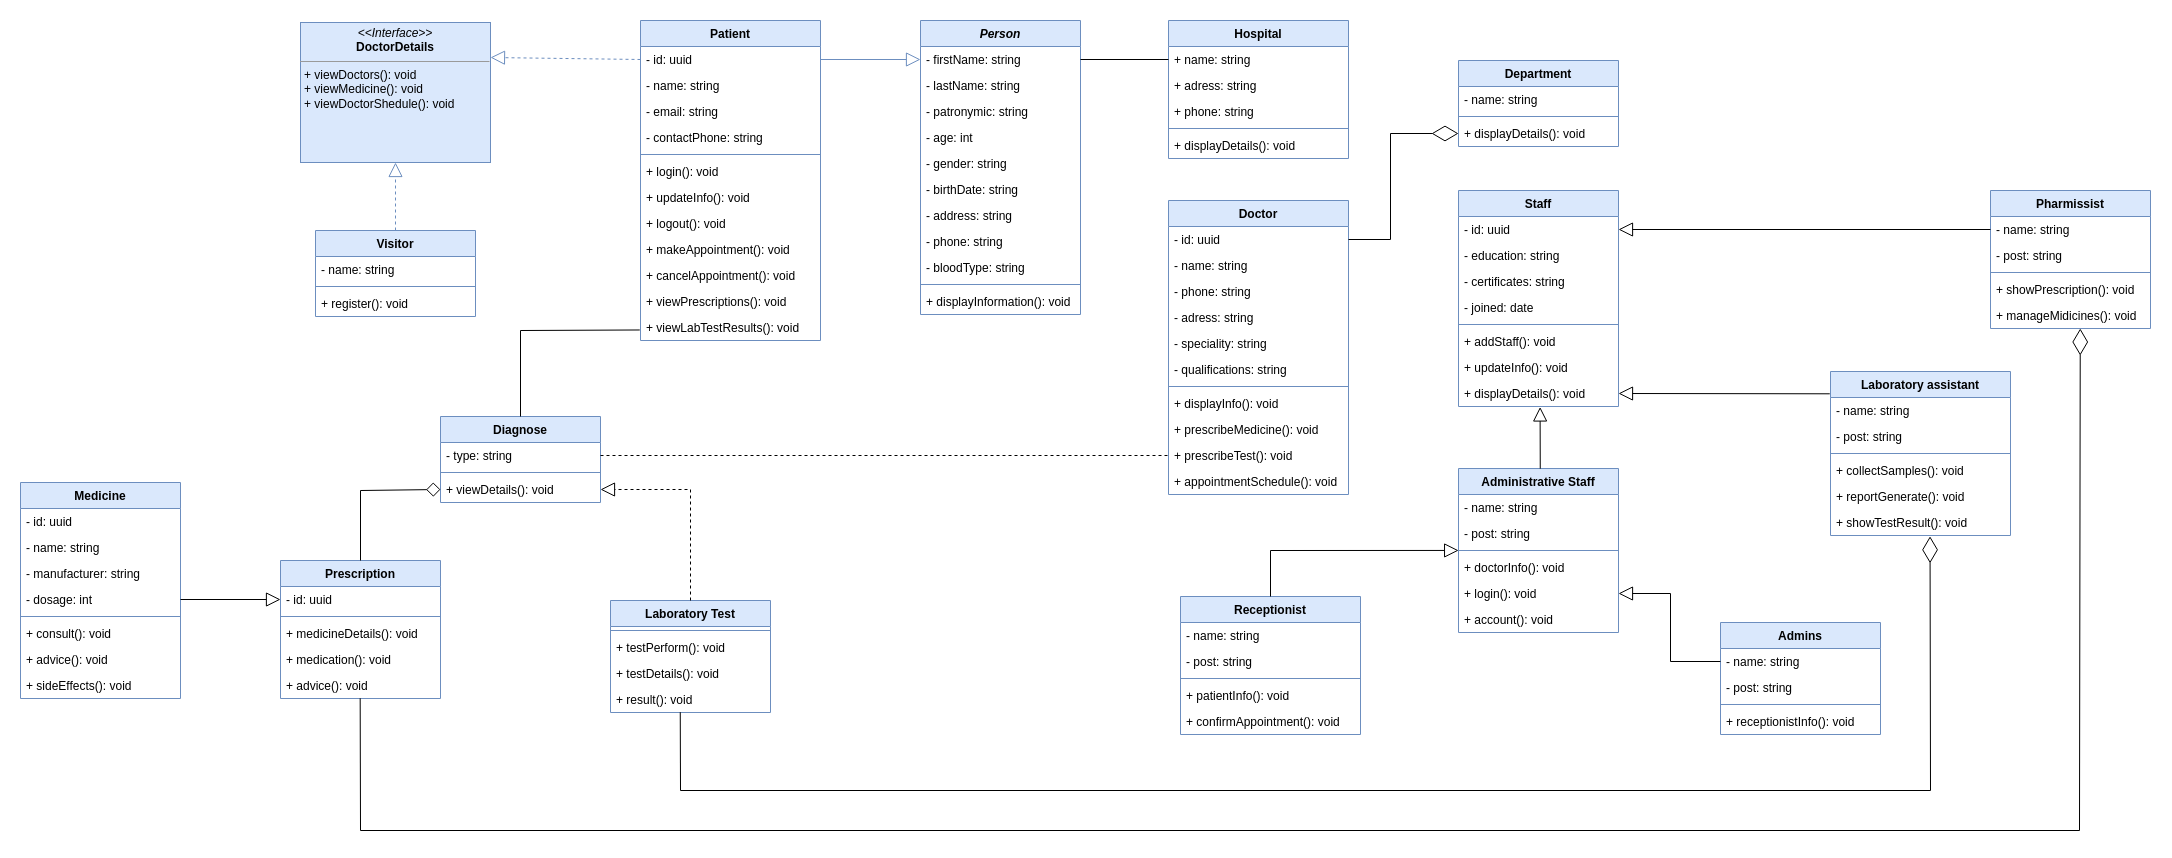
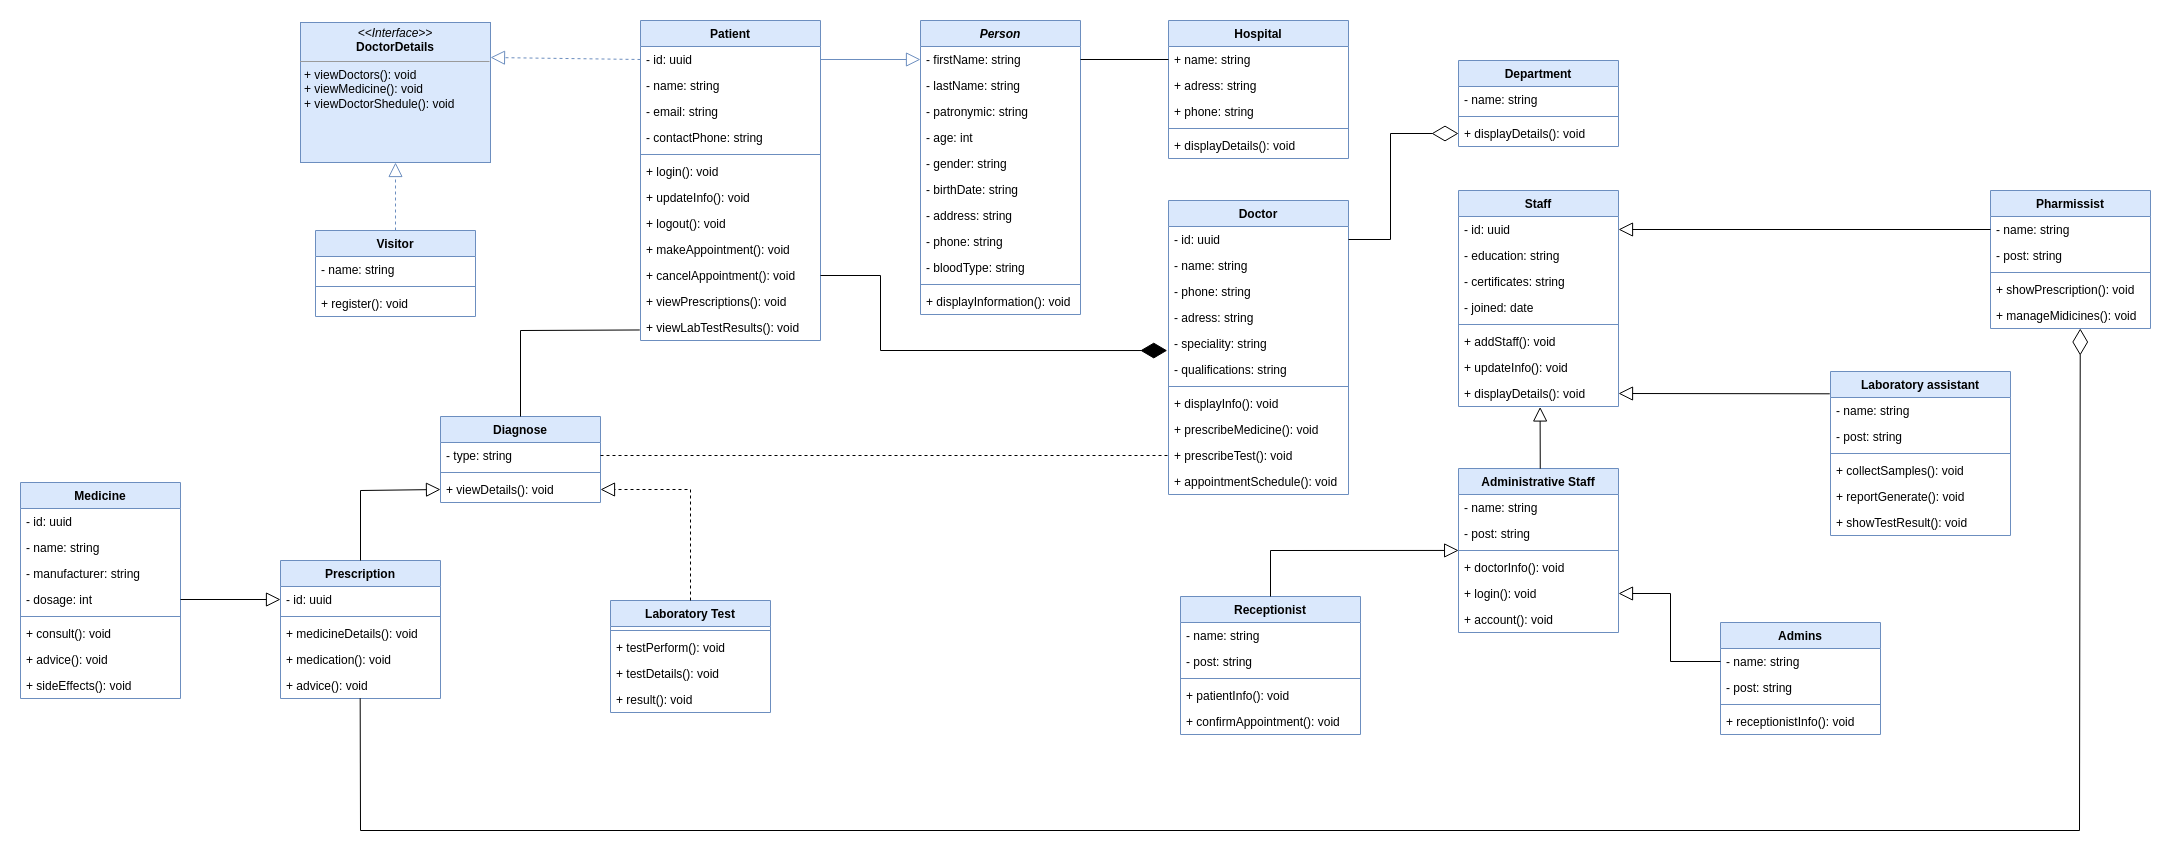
+ <mxCell id="133" value="" style="endArrow=diamondThin;endFill=1;endSize=24;html=1;rounded=0;fontSize=14;entryX=-0.007;entryY=0.771;entryDx=0;entryDy=0;exitX=1;exitY=0.5;exitDx=0;exitDy=0;entryPerimeter=0;" parent="1" source="86" target="29" edge="1"><mxGeometry width="160" relative="1" as="geometry"><mxPoint x="830" y="260" as="sourcePoint" /><mxPoint x="990" y="260" as="targetPoint" /><Array as="points"><mxPoint x="880" y="275" /><mxPoint x="880" y="350" /></Array></mxGeometry></mxCell>
- <mxCell id="134" value="" style="endArrow=diamond;endFill=0;endSize=12;html=1;rounded=0;fontSize=14;entryX=0;entryY=0.5;entryDx=0;entryDy=0;exitX=0.5;exitY=0;exitDx=0;exitDy=0;" parent="1" source="98" target="92" edge="1"><mxGeometry width="160" relative="1" as="geometry"><mxPoint x="440" y="510" as="sourcePoint" /><mxPoint x="600" y="510" as="targetPoint" /><Array as="points"><mxPoint x="360" y="490" /></Array></mxGeometry></mxCell>
+ <mxCell id="134" value="" style="endArrow=block;endFill=0;endSize=12;html=1;rounded=0;fontSize=14;entryX=0;entryY=0.5;entryDx=0;entryDy=0;exitX=0.5;exitY=0;exitDx=0;exitDy=0;" parent="1" source="98" target="92" edge="1"><mxGeometry width="160" relative="1" as="geometry"><mxPoint x="440" y="510" as="sourcePoint" /><mxPoint x="600" y="510" as="targetPoint" /><Array as="points"><mxPoint x="360" y="490" /></Array></mxGeometry></mxCell>
- <mxCell id="128" value="" style="endArrow=diamondThin;endFill=0;endSize=24;html=1;rounded=0;fontSize=14;exitX=0.436;exitY=0.988;exitDx=0;exitDy=0;exitPerimeter=0;entryX=0.553;entryY=1.031;entryDx=0;entryDy=0;entryPerimeter=0;" parent="1" source="97" target="57" edge="1"><mxGeometry width="160" relative="1" as="geometry"><mxPoint x="680" y="790" as="sourcePoint" /><mxPoint x="1930" y="540" as="targetPoint" /><Array as="points"><mxPoint x="680" y="790" /><mxPoint x="1930" y="790" /></Array></mxGeometry></mxCell>
